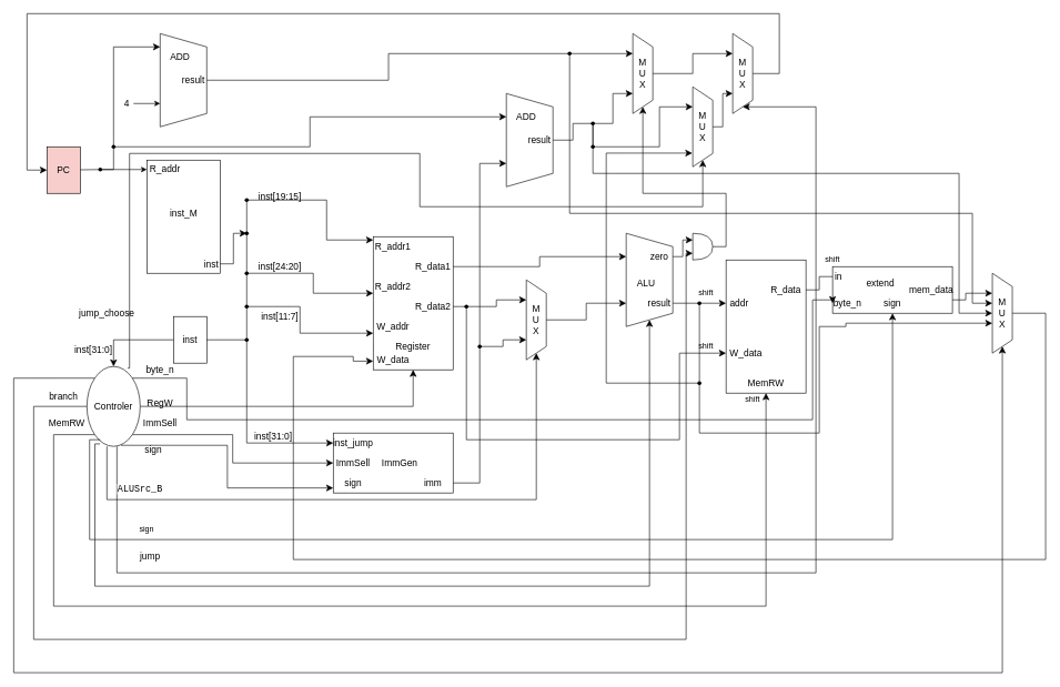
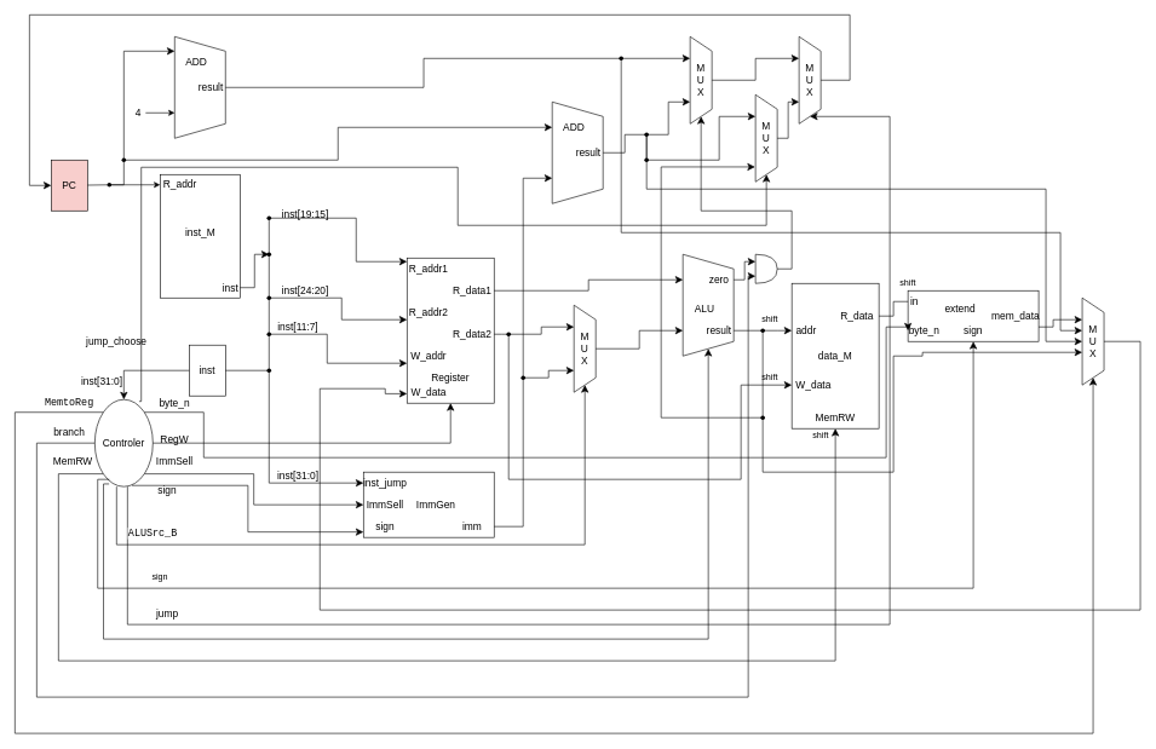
- <mxCell id="132" value="inst[11:7]" style="text;html=1;strokeColor=none;fillColor=none;align=center;verticalAlign=middle;whiteSpace=wrap;rounded=0;fontSize=14;" parent="1" vertex="1"><mxGeometry x="390" y="460" width="60" height="30" as="geometry" /></mxCell>
+ <mxCell id="132" value="inst[11:7]" style="text;html=1;strokeColor=none;fillColor=none;align=center;verticalAlign=middle;whiteSpace=wrap;rounded=0;fontSize=14;" parent="1" vertex="1"><mxGeometry x="380" y="435" width="60" height="30" as="geometry" /></mxCell>
+ <mxCell id="97" value="data_M" style="text;html=1;strokeColor=none;fillColor=none;align=center;verticalAlign=middle;whiteSpace=wrap;rounded=0;fontSize=14;" parent="92" vertex="1"><mxGeometry x="30" y="85" width="60" height="30" as="geometry" /></mxCell>
+ <mxCell id="146" value="&lt;div style=&quot;font-family: Consolas, &amp;quot;Courier New&amp;quot;, monospace; line-height: 19px;&quot;&gt;&lt;span style=&quot;background-color: rgb(255, 255, 255);&quot;&gt;MemtoReg&lt;/span&gt;&lt;/div&gt;" style="text;html=1;strokeColor=none;fillColor=none;align=center;verticalAlign=middle;whiteSpace=wrap;rounded=0;fontSize=14;" parent="1" vertex="1"><mxGeometry x="65" y="540" width="60" height="30" as="geometry" /></mxCell>
- <mxCell id="140" value="jump" style="text;html=1;strokeColor=none;fillColor=none;align=center;verticalAlign=middle;whiteSpace=wrap;rounded=0;fontSize=14;" parent="1" vertex="1"><mxGeometry x="195" y="820" width="60" height="30" as="geometry" /></mxCell>
+ <mxCell id="140" value="jump" style="text;html=1;strokeColor=none;fillColor=none;align=center;verticalAlign=middle;whiteSpace=wrap;rounded=0;fontSize=14;" parent="1" vertex="1"><mxGeometry x="200" y="830" width="60" height="30" as="geometry" /></mxCell>
